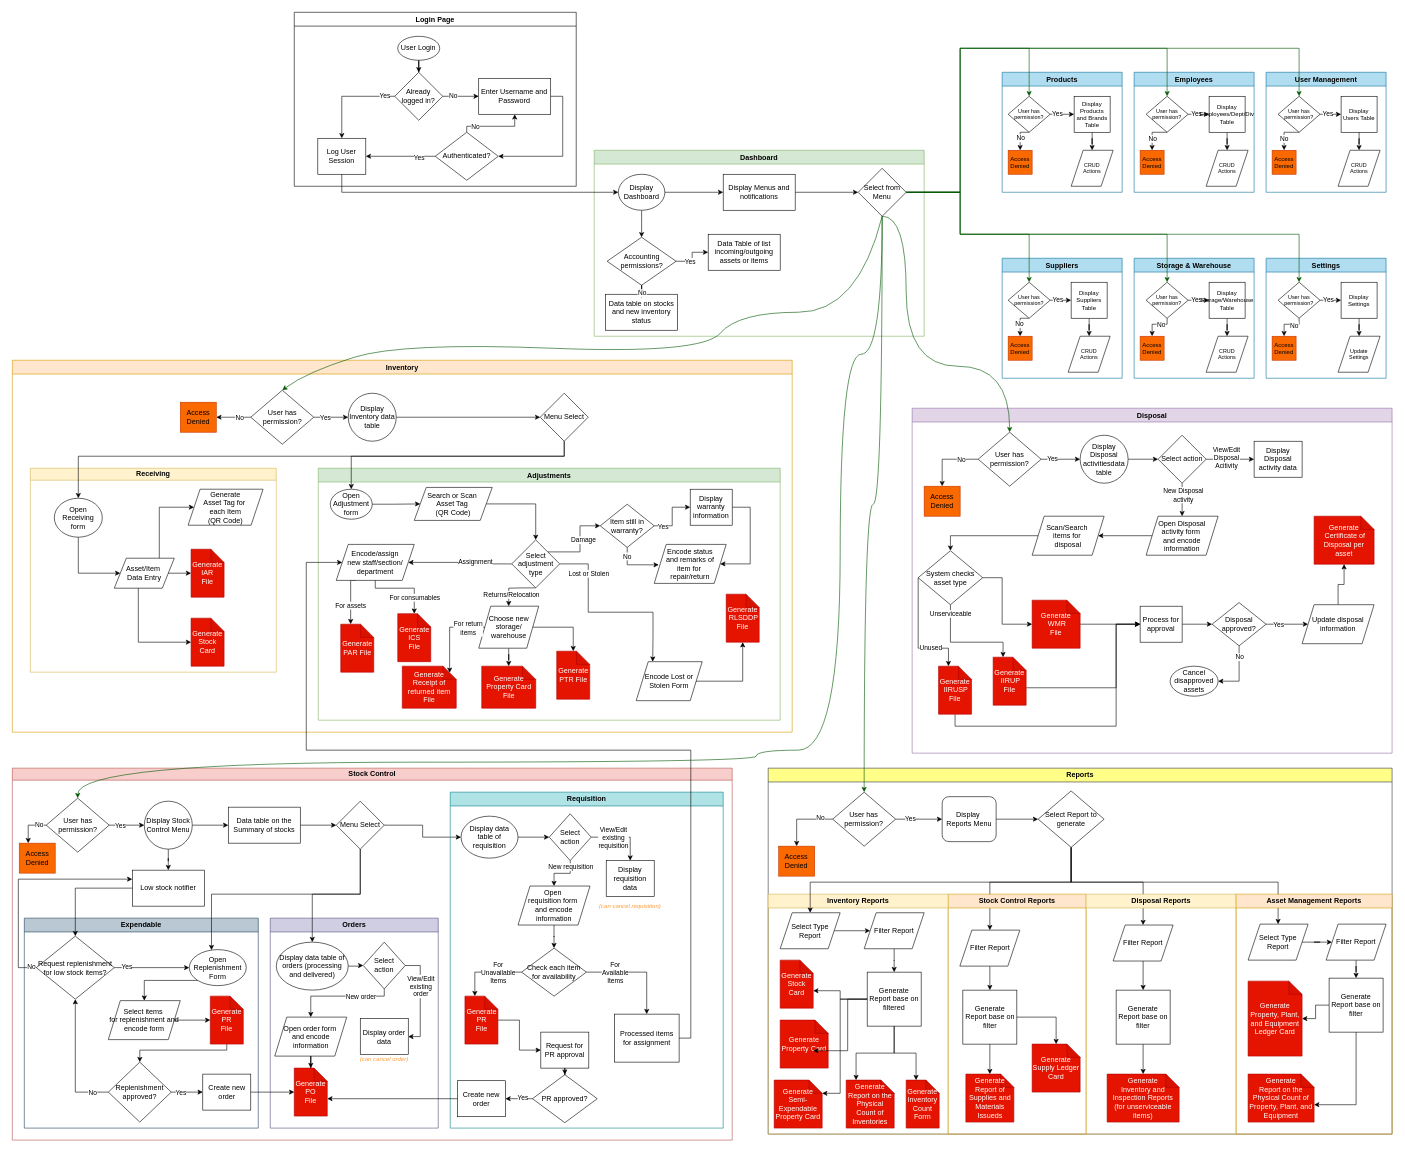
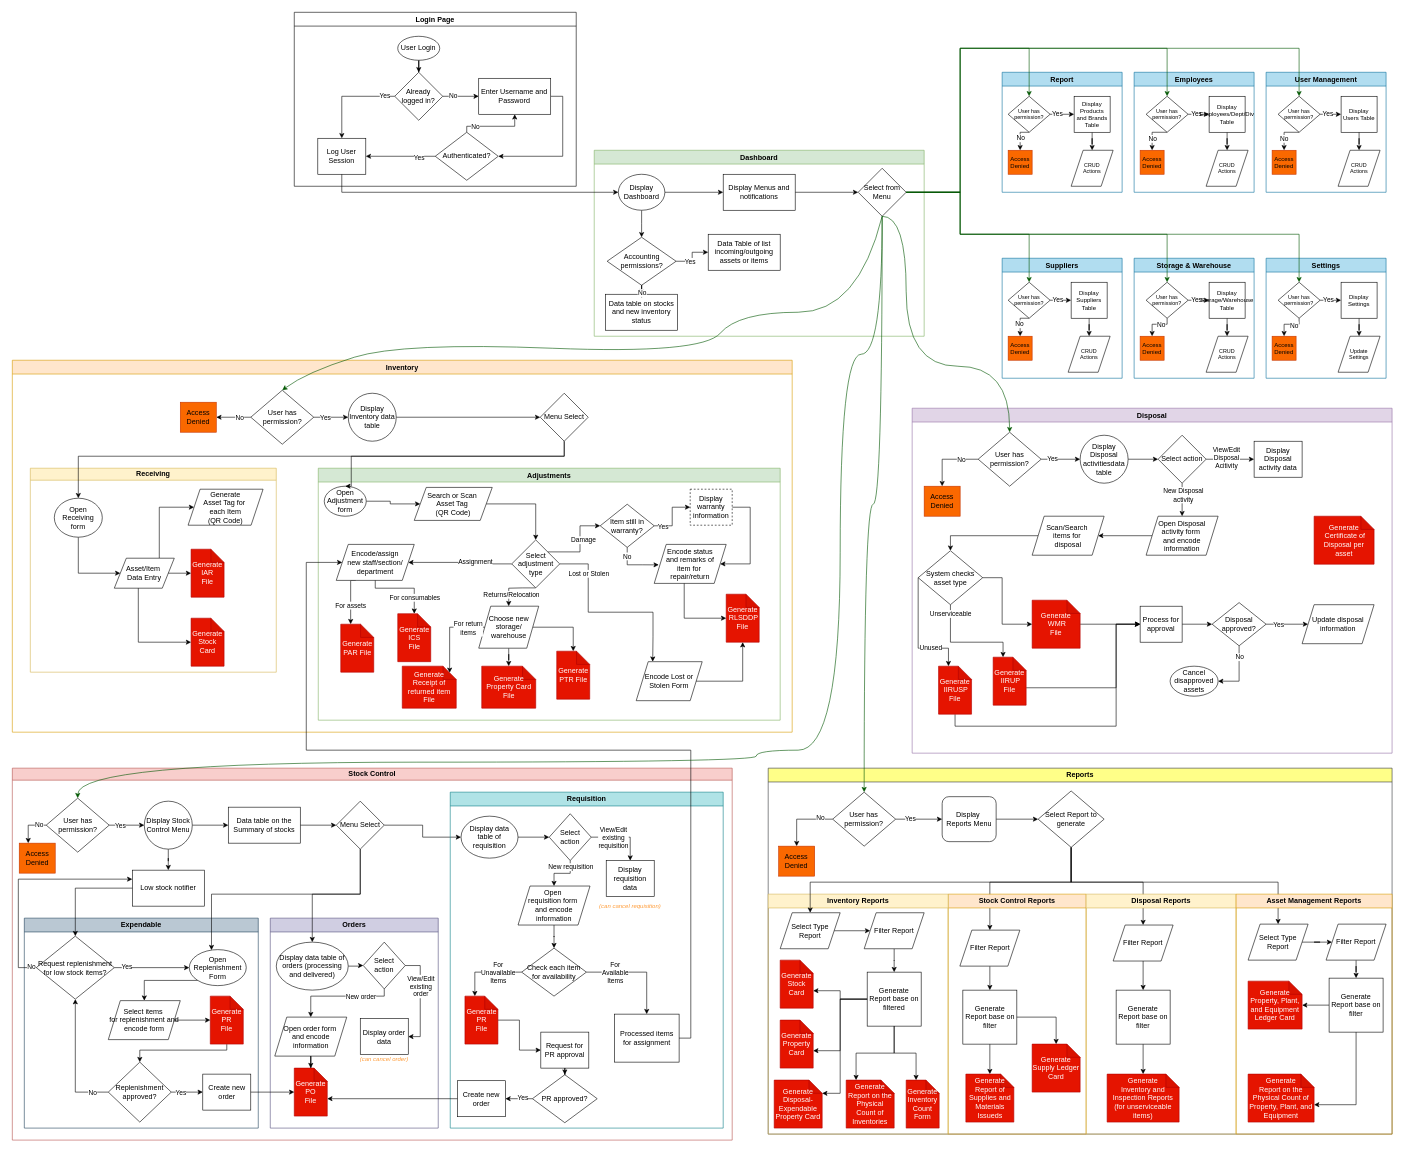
- <mxCell id="175" value="Products" style="swimlane;whiteSpace=wrap;html=1;fillColor=#b1ddf0;strokeColor=#10739e;" parent="1" vertex="1"><mxGeometry x="1670" y="120" width="200" height="200" as="geometry" /></mxCell>
+ <mxCell id="175" value="Report" style="swimlane;whiteSpace=wrap;html=1;fillColor=#b1ddf0;strokeColor=#10739e;" parent="1" vertex="1"><mxGeometry x="1670" y="120" width="200" height="200" as="geometry" /></mxCell>
- <mxCell id="53" value="Open Adjustment form" style="ellipse;whiteSpace=wrap;html=1;" parent="51" vertex="1"><mxGeometry x="20" y="35" width="70" height="50" as="geometry" /></mxCell>
+ <mxCell id="53" value="Open Adjustment form" style="ellipse;whiteSpace=wrap;html=1;" parent="51" vertex="1"><mxGeometry x="10" y="30" width="70" height="50" as="geometry" /></mxCell>
- <mxCell id="79" value="Display warranty information" style="rounded=0;whiteSpace=wrap;html=1;" parent="51" vertex="1"><mxGeometry x="620" y="35" width="70" height="60" as="geometry" /></mxCell>
+ <mxCell id="79" value="Display warranty information" style="rounded=0;whiteSpace=wrap;html=1;dashed=1;" parent="51" vertex="1"><mxGeometry x="620" y="35" width="70" height="60" as="geometry" /></mxCell>
- <mxCell id="269" value="" style="edgeStyle=orthogonalEdgeStyle;rounded=0;orthogonalLoop=1;jettySize=auto;html=1;" parent="239" source="270" target="268" edge="1"><mxGeometry relative="1" as="geometry" /></mxCell>
+ <mxCell id="83" style="edgeStyle=orthogonalEdgeStyle;rounded=0;orthogonalLoop=1;jettySize=auto;html=1;entryX=0;entryY=0.5;entryDx=0;entryDy=0;entryPerimeter=0;" parent="51" source="74" target="80" edge="1"><mxGeometry relative="1" as="geometry"><Array as="points"><mxPoint x="610" y="250" /></Array></mxGeometry></mxCell>
- <mxCell id="322" value="&lt;div&gt;Generate&lt;/div&gt;Property, Plant, and Equipment Ledger Card" style="shape=note;whiteSpace=wrap;html=1;backgroundOutline=1;darkOpacity=0.05;size=22;fillColor=#e51400;fontColor=#ffffff;strokeColor=#B20000;" parent="315" vertex="1"><mxGeometry x="20" y="145" width="90" height="125" as="geometry" /></mxCell>
+ <mxCell id="322" value="&lt;div&gt;Generate&lt;/div&gt;Property, Plant, and Equipment Ledger Card" style="shape=note;whiteSpace=wrap;html=1;backgroundOutline=1;darkOpacity=0.05;size=22;fillColor=#e51400;fontColor=#ffffff;strokeColor=#B20000;" parent="315" vertex="1"><mxGeometry x="20" y="145" width="90" height="80" as="geometry" /></mxCell>
- <mxCell id="332" value="&lt;div&gt;Generate&lt;/div&gt;Property Card" style="shape=note;whiteSpace=wrap;html=1;backgroundOutline=1;darkOpacity=0.05;size=22;fillColor=#e51400;fontColor=#ffffff;strokeColor=#B20000;" parent="326" vertex="1"><mxGeometry x="20" y="210" width="80" height="80" as="geometry" /></mxCell>
+ <mxCell id="332" value="&lt;div&gt;Generate&lt;/div&gt;Property Card" style="shape=note;whiteSpace=wrap;html=1;backgroundOutline=1;darkOpacity=0.05;size=22;fillColor=#e51400;fontColor=#ffffff;strokeColor=#B20000;" parent="326" vertex="1"><mxGeometry x="20" y="210" width="55" height="80" as="geometry" /></mxCell>
- <mxCell id="334" value="&lt;div&gt;Generate&lt;/div&gt;Semi-Expendable Property Card" style="shape=note;whiteSpace=wrap;html=1;backgroundOutline=1;darkOpacity=0.05;size=22;fillColor=#e51400;fontColor=#ffffff;strokeColor=#B20000;" parent="326" vertex="1"><mxGeometry x="10" y="310" width="80" height="80" as="geometry" /></mxCell>
+ <mxCell id="334" value="&lt;div&gt;Generate&lt;/div&gt;Disposal-Expendable Property Card" style="shape=note;whiteSpace=wrap;html=1;backgroundOutline=1;darkOpacity=0.05;size=22;fillColor=#e51400;fontColor=#ffffff;strokeColor=#B20000;" parent="326" vertex="1"><mxGeometry x="10" y="310" width="80" height="80" as="geometry" /></mxCell>
